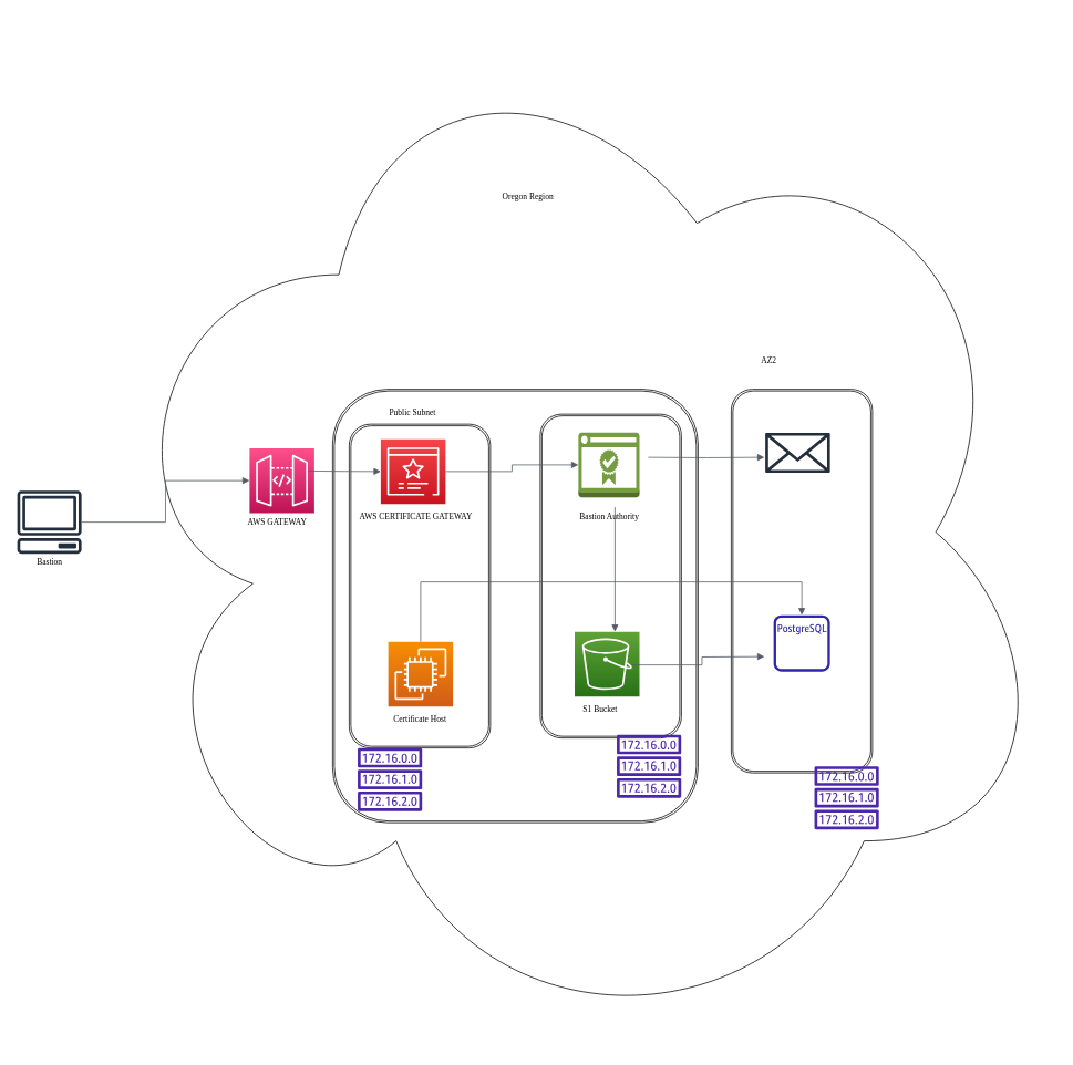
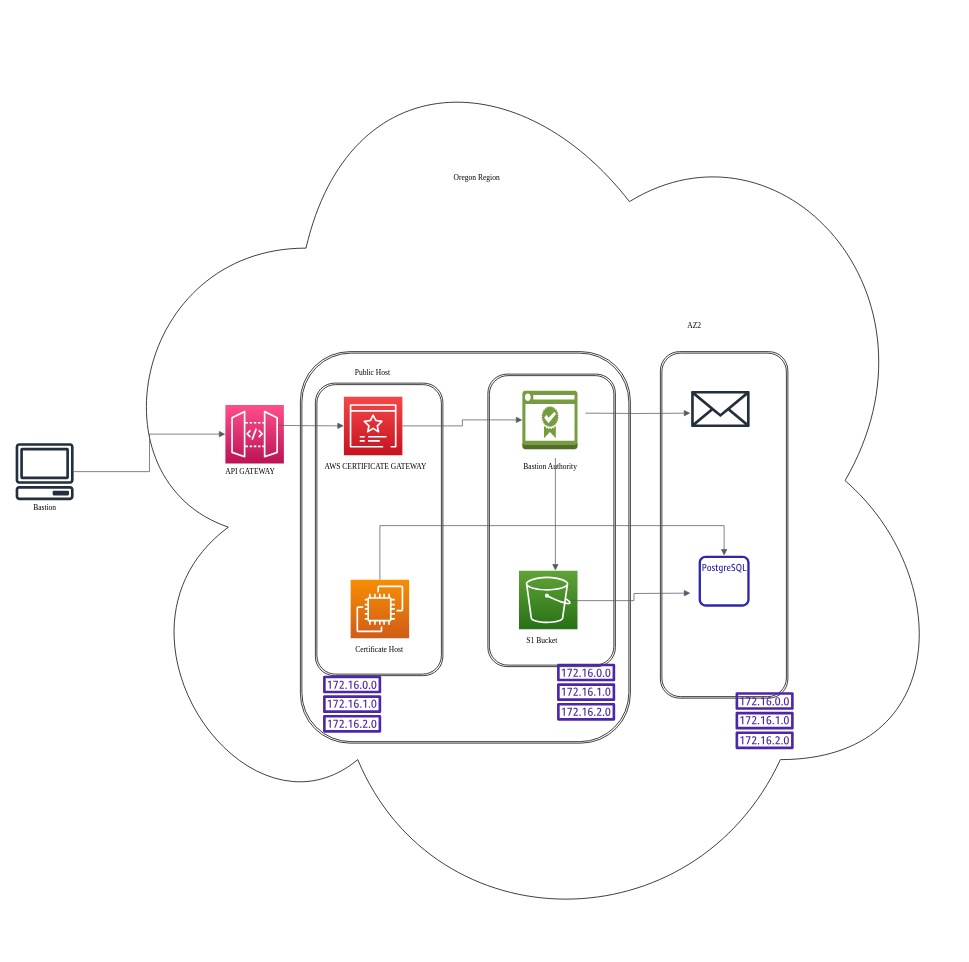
- <mxCell id="14" value="Public Subnet" style="text;html=1;align=center;verticalAlign=middle;resizable=0;points=[];autosize=1;strokeColor=none;fillColor=none;fontSize=10;fontFamily=Times New Roman;" vertex="1" parent="1"><mxGeometry x="456" y="480" width="80" height="30" as="geometry" /></mxCell>
+ <mxCell id="14" value="Public Host" style="text;html=1;align=center;verticalAlign=middle;resizable=0;points=[];autosize=1;strokeColor=none;fillColor=none;fontSize=10;fontFamily=Times New Roman;" vertex="1" parent="1"><mxGeometry x="456" y="480" width="80" height="30" as="geometry" /></mxCell>
- <mxCell id="23" value="AWS GATEWAY" style="text;html=1;align=center;verticalAlign=middle;resizable=0;points=[];autosize=1;strokeColor=none;fillColor=none;fontSize=10;fontFamily=Times New Roman;" vertex="1" parent="1"><mxGeometry x="288" y="613" width="90" height="30" as="geometry" /></mxCell>
+ <mxCell id="23" value="API GATEWAY" style="text;html=1;align=center;verticalAlign=middle;resizable=0;points=[];autosize=1;strokeColor=none;fillColor=none;fontSize=10;fontFamily=Times New Roman;" vertex="1" parent="1"><mxGeometry x="288" y="613" width="90" height="30" as="geometry" /></mxCell>
